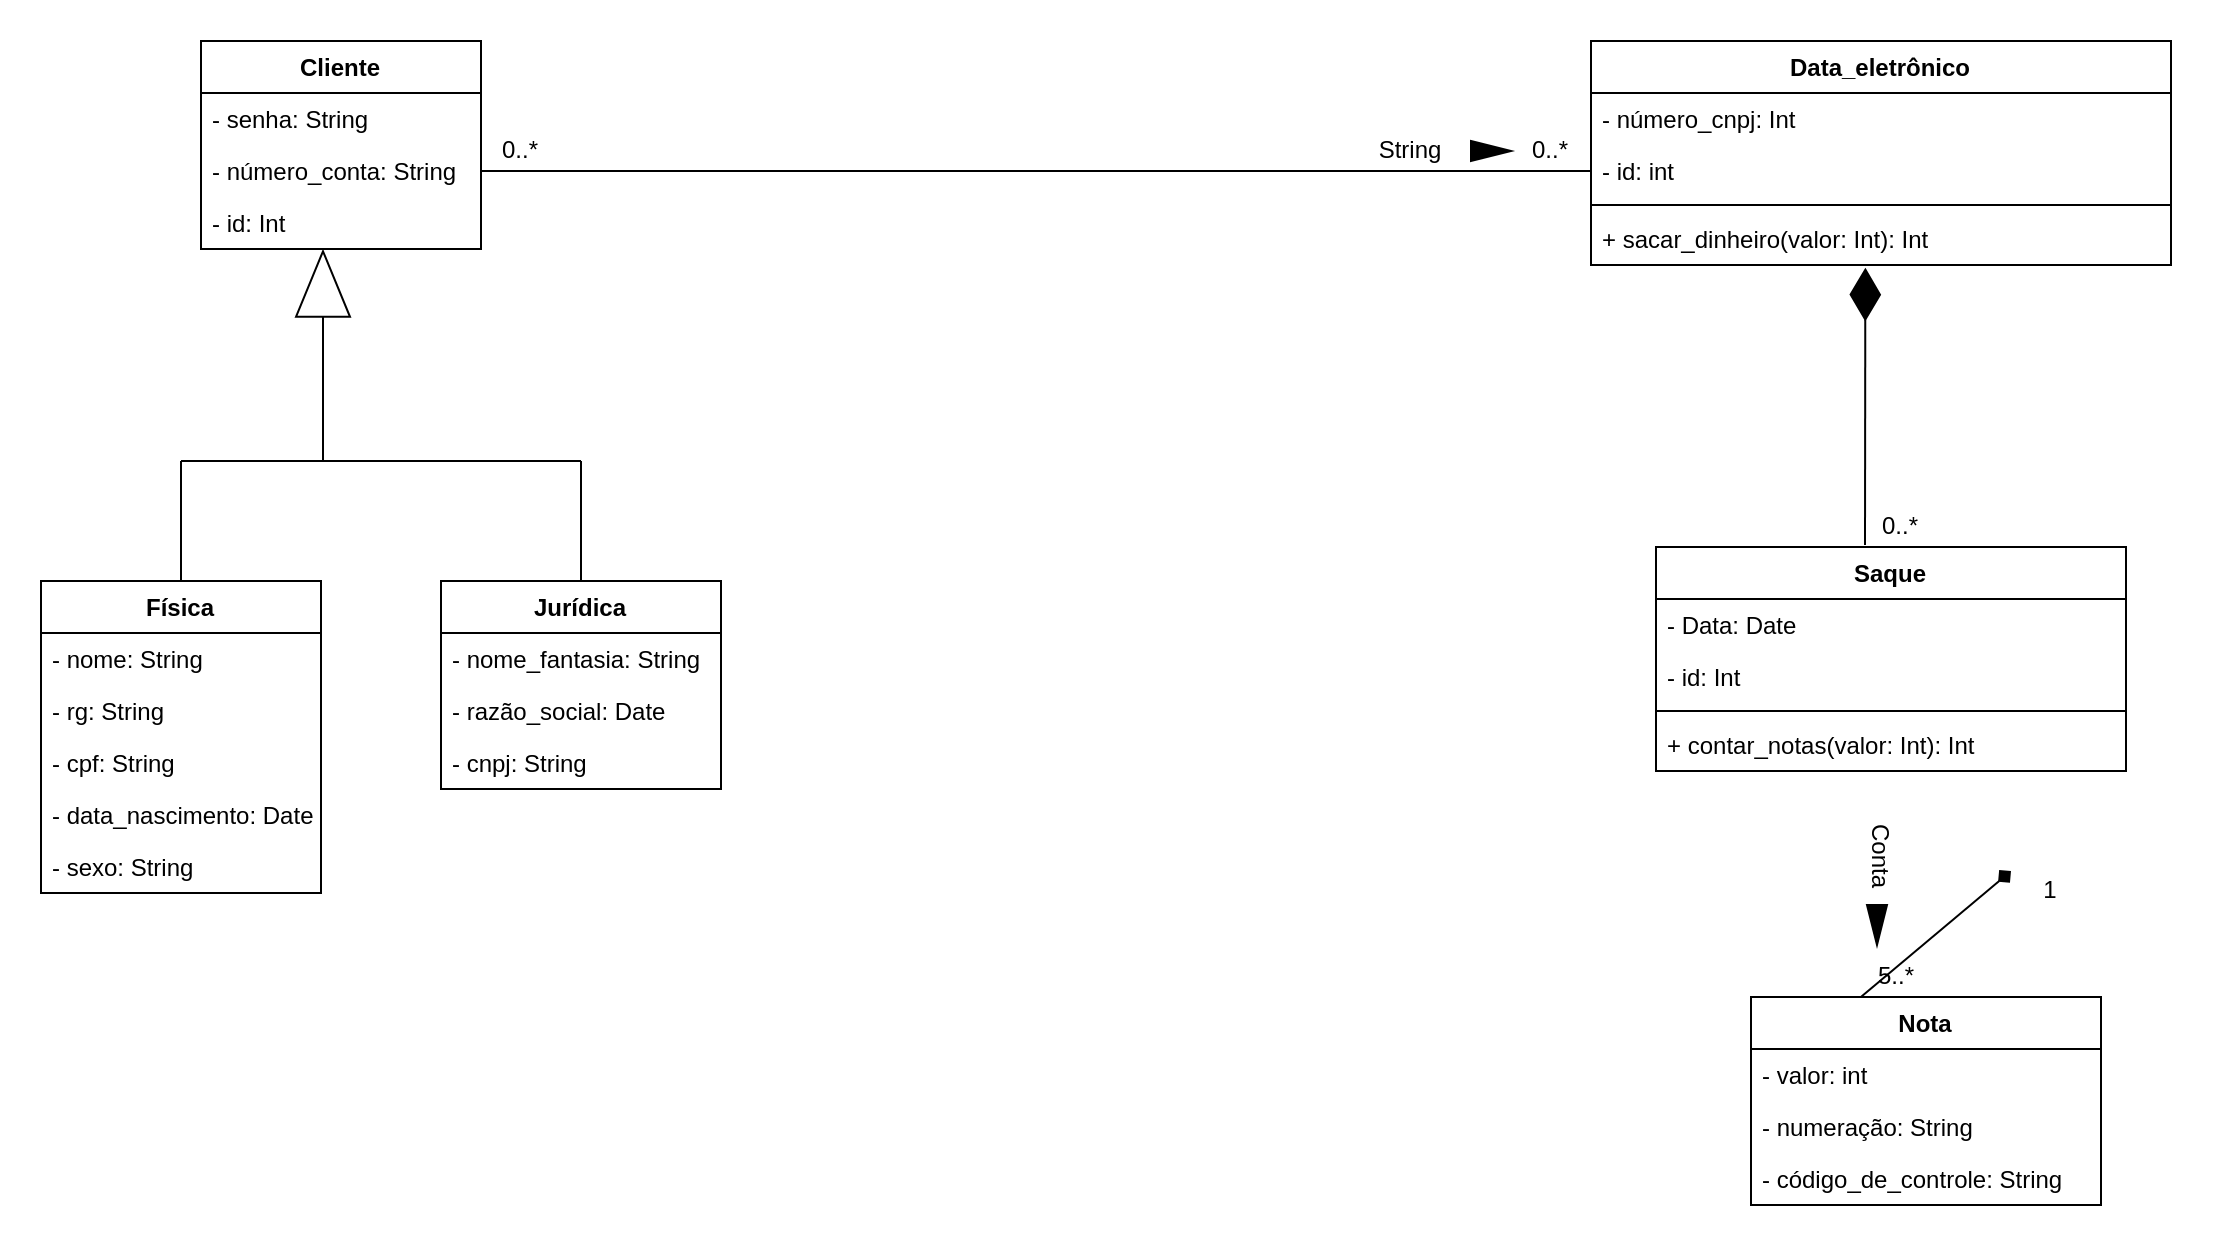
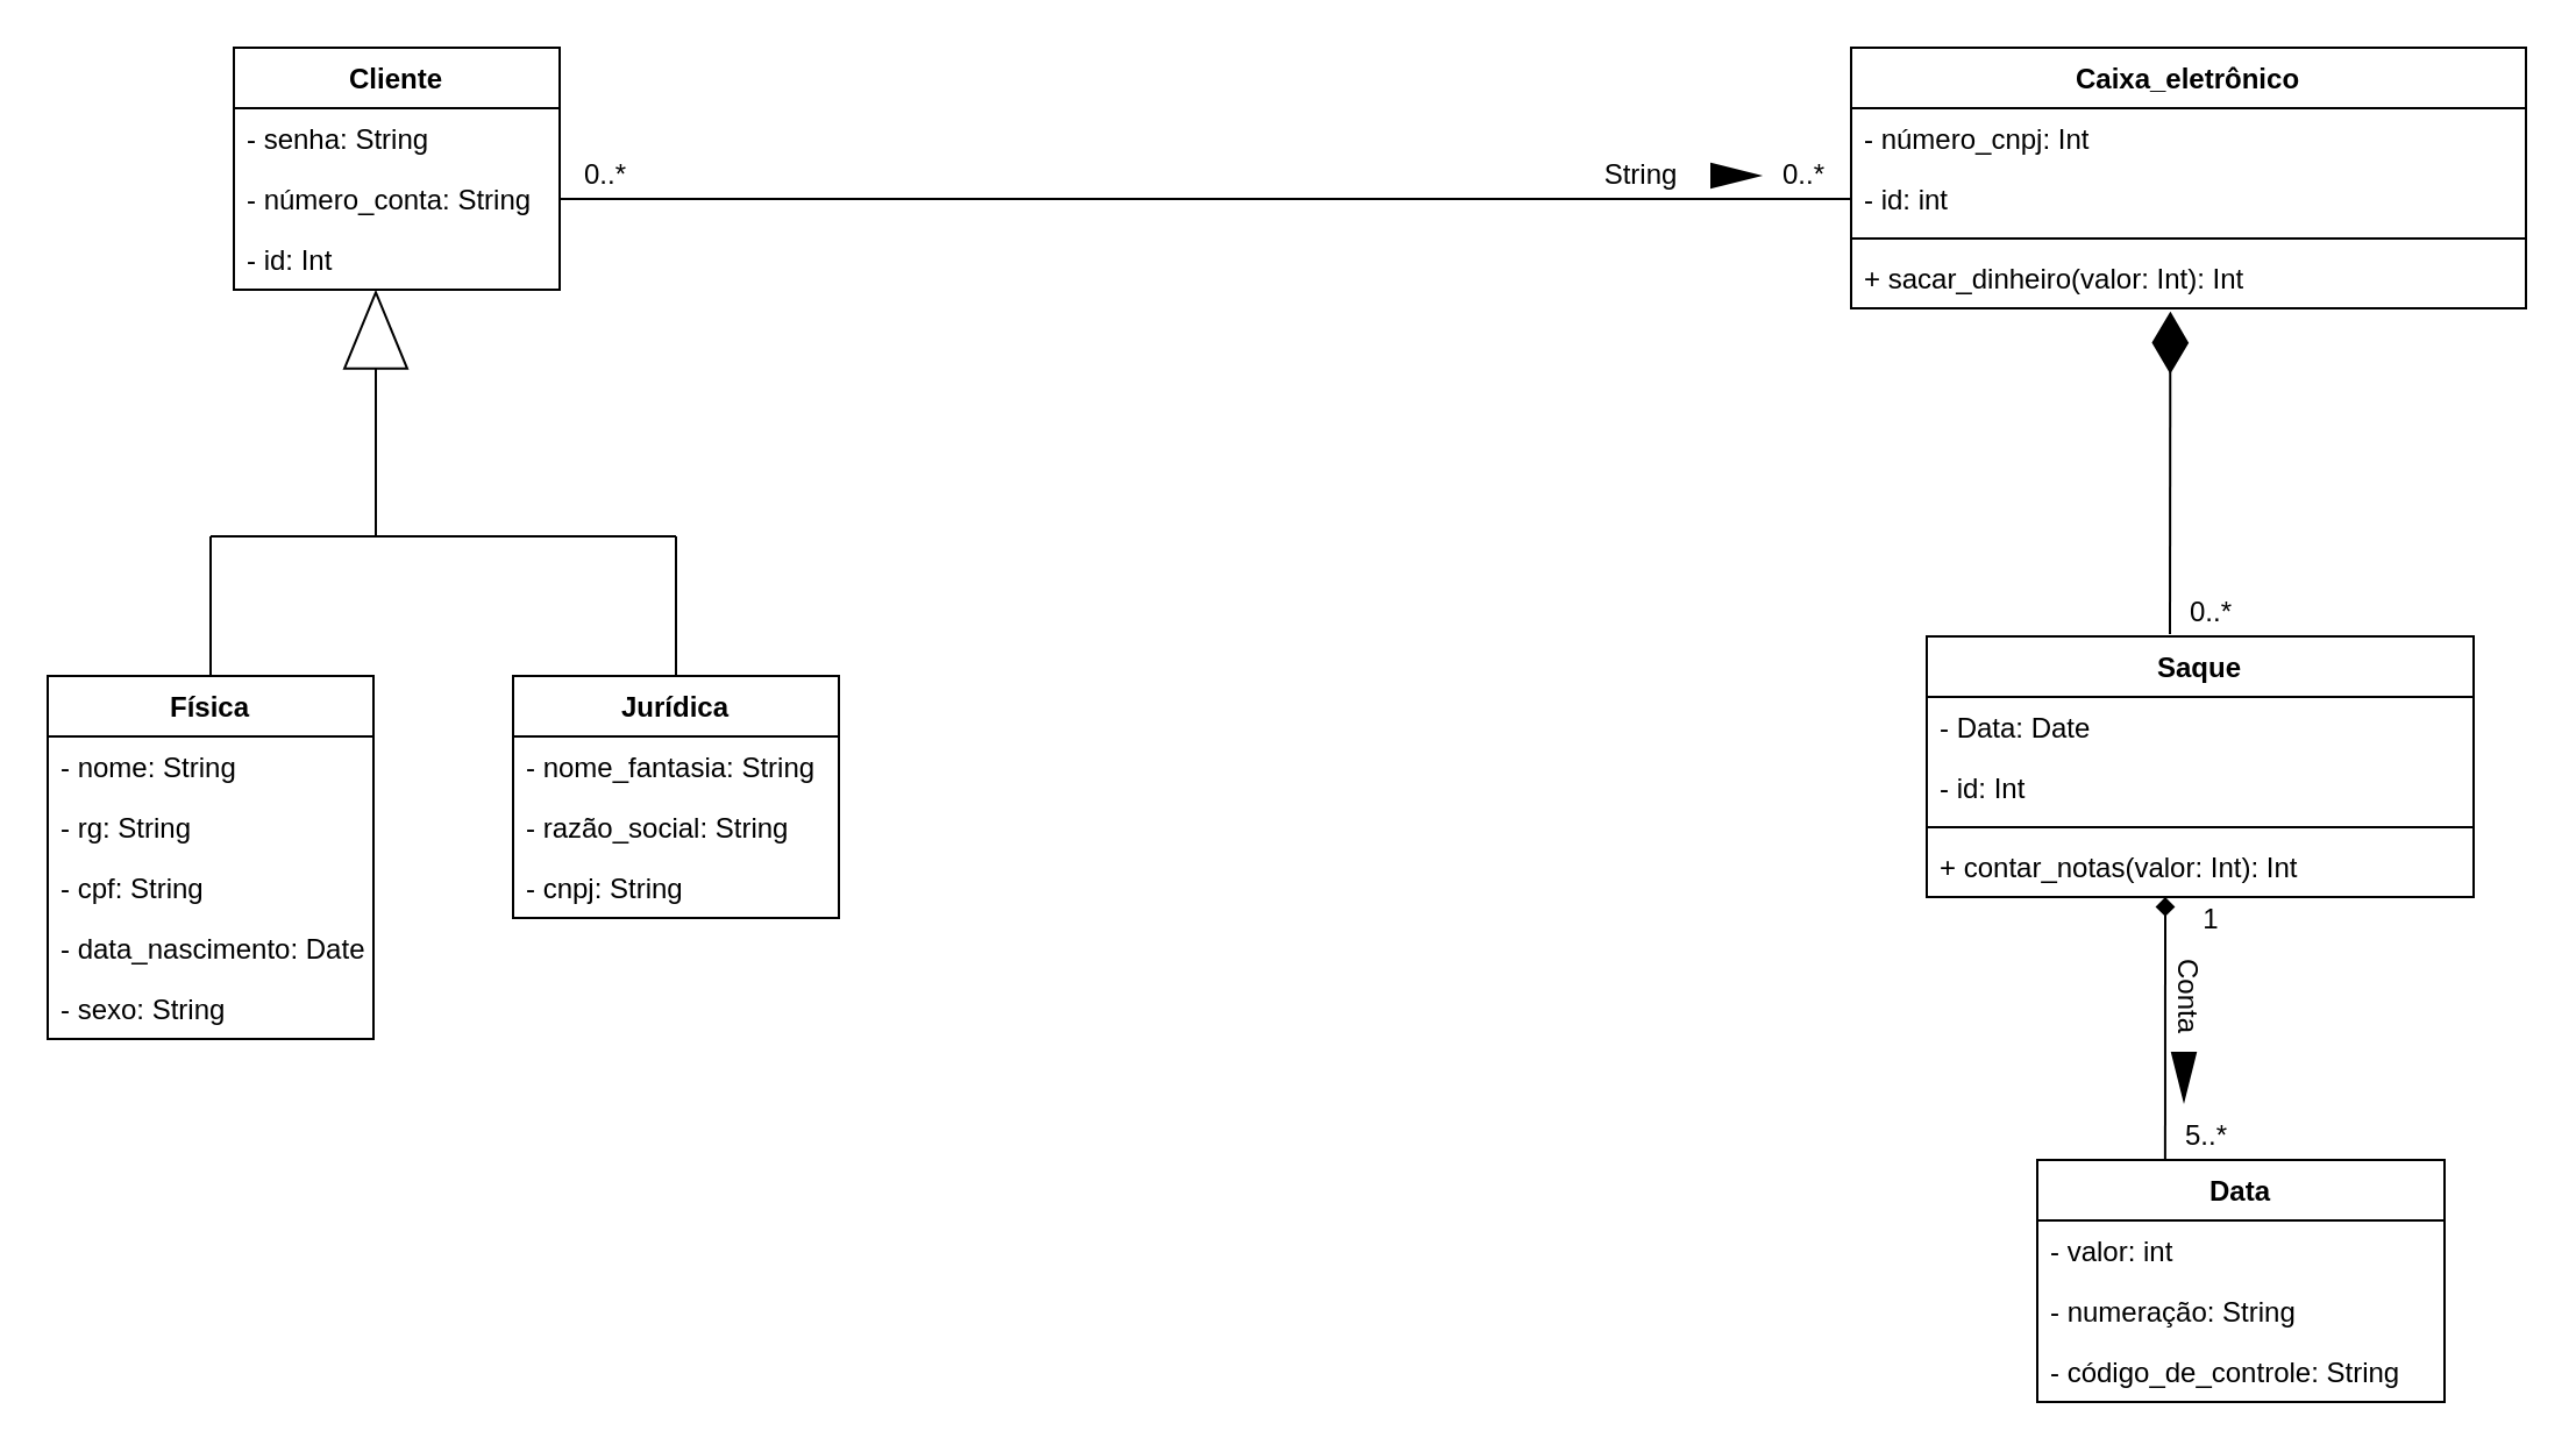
- <mxCell id="28" value="Data_eletrônico" style="swimlane;fontStyle=1;align=center;verticalAlign=top;childLayout=stackLayout;horizontal=1;startSize=26;horizontalStack=0;resizeParent=1;resizeParentMax=0;resizeLast=0;collapsible=1;marginBottom=0;" vertex="1" parent="1"><mxGeometry x="795" y="20" width="290" height="112" as="geometry" /></mxCell>
+ <mxCell id="28" value="Caixa_eletrônico" style="swimlane;fontStyle=1;align=center;verticalAlign=top;childLayout=stackLayout;horizontal=1;startSize=26;horizontalStack=0;resizeParent=1;resizeParentMax=0;resizeLast=0;collapsible=1;marginBottom=0;" vertex="1" parent="1"><mxGeometry x="795" y="20" width="290" height="112" as="geometry" /></mxCell>
- <mxCell id="5" value="- razão_social: Date" style="text;strokeColor=none;fillColor=none;align=left;verticalAlign=top;spacingLeft=4;spacingRight=4;overflow=hidden;rotatable=0;points=[[0,0.5],[1,0.5]];portConstraint=eastwest;" vertex="1" parent="3"><mxGeometry y="52" width="140" height="26" as="geometry" /></mxCell>
+ <mxCell id="5" value="- razão_social: String" style="text;strokeColor=none;fillColor=none;align=left;verticalAlign=top;spacingLeft=4;spacingRight=4;overflow=hidden;rotatable=0;points=[[0,0.5],[1,0.5]];portConstraint=eastwest;" vertex="1" parent="3"><mxGeometry y="52" width="140" height="26" as="geometry" /></mxCell>
- <mxCell id="23" value="1" style="text;html=1;strokeColor=none;fillColor=none;align=center;verticalAlign=middle;whiteSpace=wrap;rounded=0;" vertex="1" parent="1"><mxGeometry x="1005" y="435" width="40" height="20" as="geometry" /></mxCell>
+ <mxCell id="23" value="1" style="text;html=1;strokeColor=none;fillColor=none;align=center;verticalAlign=middle;whiteSpace=wrap;rounded=0;" vertex="1" parent="1"><mxGeometry x="930" y="385" width="40" height="20" as="geometry" /></mxCell>
- <mxCell id="43" value="Nota" style="swimlane;fontStyle=1;childLayout=stackLayout;horizontal=1;startSize=26;fillColor=none;horizontalStack=0;resizeParent=1;resizeParentMax=0;resizeLast=0;collapsible=1;marginBottom=0;" vertex="1" parent="1"><mxGeometry x="875" y="498" width="175" height="104" as="geometry" /></mxCell>
+ <mxCell id="43" value="Data" style="swimlane;fontStyle=1;childLayout=stackLayout;horizontal=1;startSize=26;fillColor=none;horizontalStack=0;resizeParent=1;resizeParentMax=0;resizeLast=0;collapsible=1;marginBottom=0;" vertex="1" parent="1"><mxGeometry x="875" y="498" width="175" height="104" as="geometry" /></mxCell>
